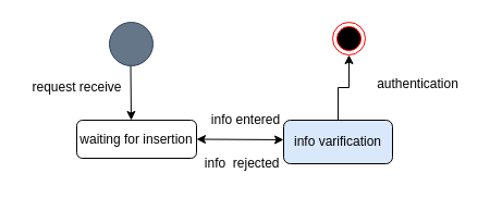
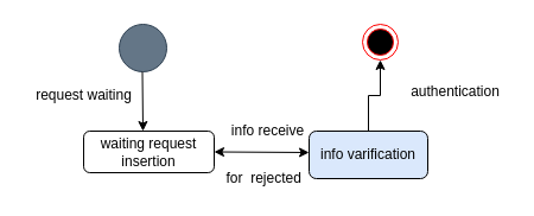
- <mxCell id="3" value="request receive" style="text;html=1;align=center;verticalAlign=middle;resizable=0;points=[];;autosize=1;" vertex="1" parent="1"><mxGeometry x="20" y="70" width="100" height="20" as="geometry" /></mxCell>
+ <mxCell id="3" value="request waiting" style="text;html=1;align=center;verticalAlign=middle;resizable=0;points=[];;autosize=1;" vertex="1" parent="1"><mxGeometry x="20" y="70" width="100" height="20" as="geometry" /></mxCell>
- <mxCell id="6" value="info entered" style="text;html=1;align=center;verticalAlign=middle;resizable=0;points=[];;autosize=1;" vertex="1" parent="1"><mxGeometry x="185" y="100" width="80" height="20" as="geometry" /></mxCell>
+ <mxCell id="6" value="info receive" style="text;html=1;align=center;verticalAlign=middle;resizable=0;points=[];;autosize=1;" vertex="1" parent="1"><mxGeometry x="185" y="100" width="80" height="20" as="geometry" /></mxCell>
- <mxCell id="4" value="waiting for insertion" style="rounded=1;whiteSpace=wrap;html=1;" vertex="1" parent="1"><mxGeometry x="70" y="110" width="110" height="35" as="geometry" /></mxCell>
+ <mxCell id="4" value="waiting request insertion" style="rounded=1;whiteSpace=wrap;html=1;" vertex="1" parent="1"><mxGeometry x="70" y="110" width="110" height="35" as="geometry" /></mxCell>
- <mxCell id="9" value="&amp;nbsp;info&amp;nbsp; rejected" style="text;html=1;align=center;verticalAlign=middle;resizable=0;points=[];;autosize=1;" vertex="1" parent="1"><mxGeometry x="175" y="140" width="90" height="20" as="geometry" /></mxCell>
+ <mxCell id="9" value="&amp;nbsp;for&amp;nbsp; rejected" style="text;html=1;align=center;verticalAlign=middle;resizable=0;points=[];;autosize=1;" vertex="1" parent="1"><mxGeometry x="175" y="140" width="90" height="20" as="geometry" /></mxCell>
